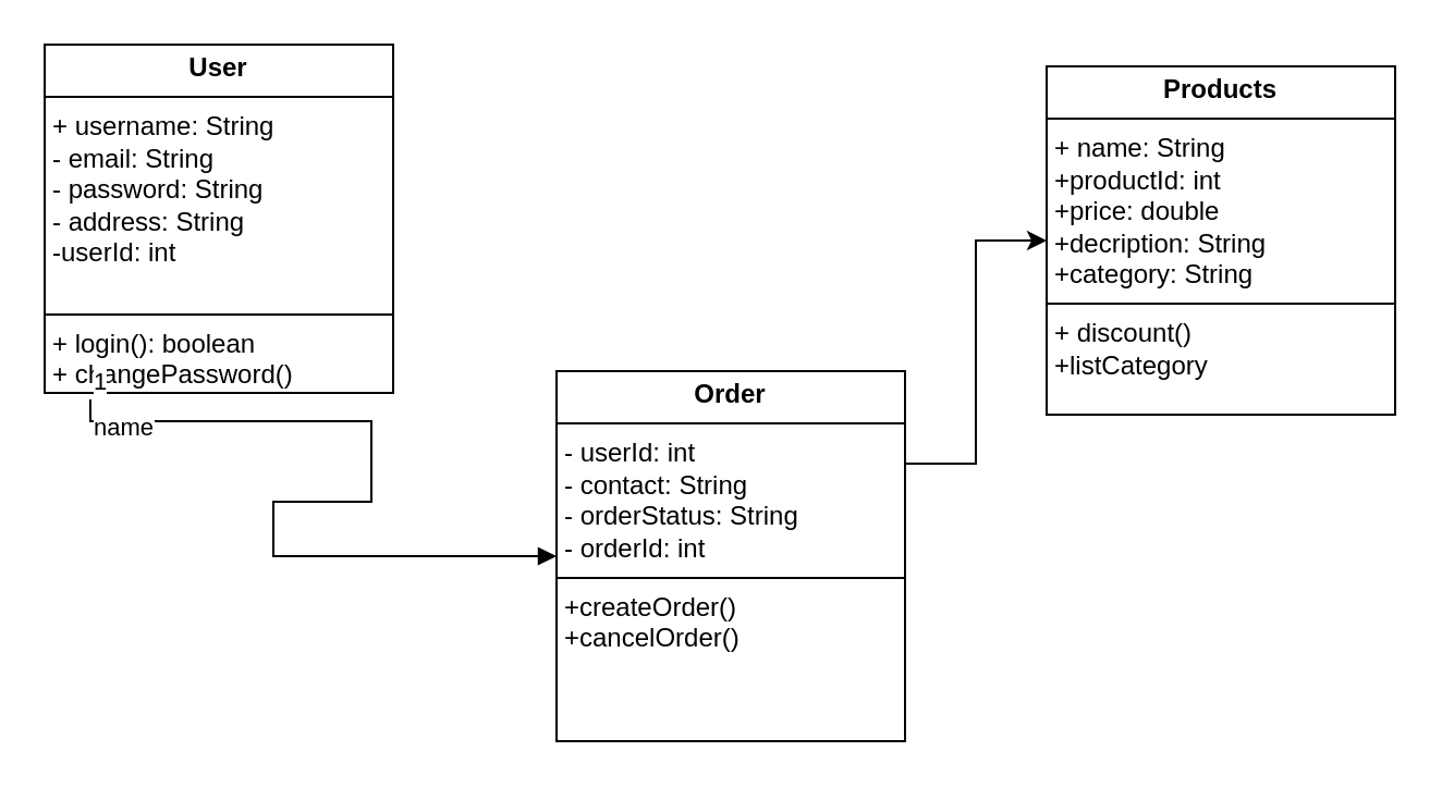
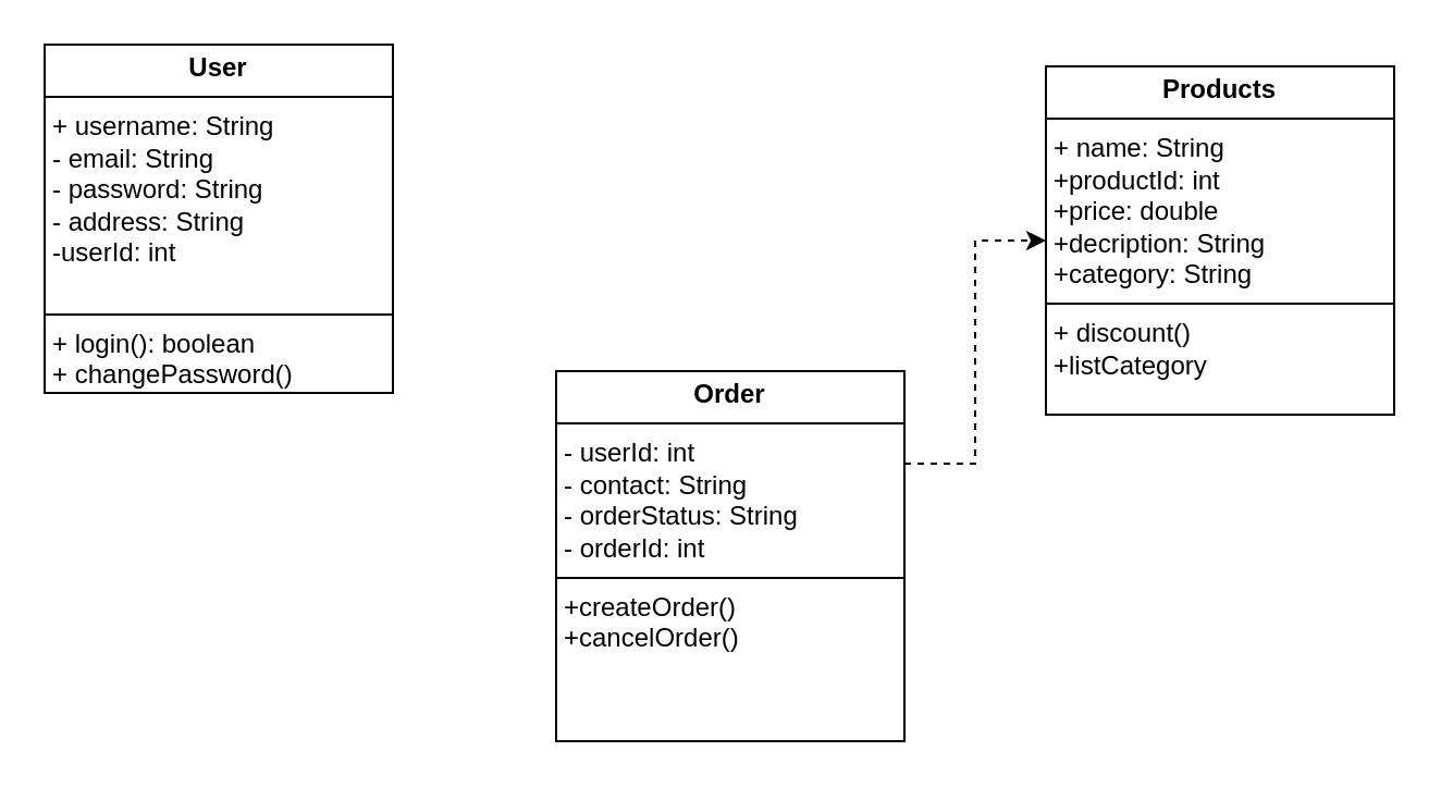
- <mxCell id="4" style="edgeStyle=orthogonalEdgeStyle;rounded=0;orthogonalLoop=1;jettySize=auto;html=1;exitX=1;exitY=0.25;exitDx=0;exitDy=0;entryX=0;entryY=0.5;entryDx=0;entryDy=0;" edge="1" parent="1" source="5" target="3"><mxGeometry relative="1" as="geometry" /></mxCell>
+ <mxCell id="4" style="edgeStyle=orthogonalEdgeStyle;rounded=0;orthogonalLoop=1;jettySize=auto;html=1;exitX=1;exitY=0.25;exitDx=0;exitDy=0;entryX=0;entryY=0.5;entryDx=0;entryDy=0;dashed=1;" edge="1" parent="1" source="5" target="3"><mxGeometry relative="1" as="geometry" /></mxCell>
- <mxCell id="6" value="name" style="endArrow=block;endFill=1;html=1;edgeStyle=orthogonalEdgeStyle;align=left;verticalAlign=top;rounded=0;exitX=0.131;exitY=1.019;exitDx=0;exitDy=0;exitPerimeter=0;entryX=0;entryY=0.5;entryDx=0;entryDy=0;" edge="1" parent="1" source="2" target="5"><mxGeometry x="-1" relative="1" as="geometry"><mxPoint x="240" y="250" as="sourcePoint" /><mxPoint x="120" y="230" as="targetPoint" /><Array as="points"><mxPoint x="170" y="193" /><mxPoint x="170" y="230" /><mxPoint x="125" y="230" /><mxPoint x="125" y="255" /></Array></mxGeometry></mxCell>
- <mxCell id="7" value="1" style="edgeLabel;resizable=0;html=1;align=left;verticalAlign=bottom;" connectable="0" vertex="1" parent="6"><mxGeometry x="-1" relative="1" as="geometry" /></mxCell>
